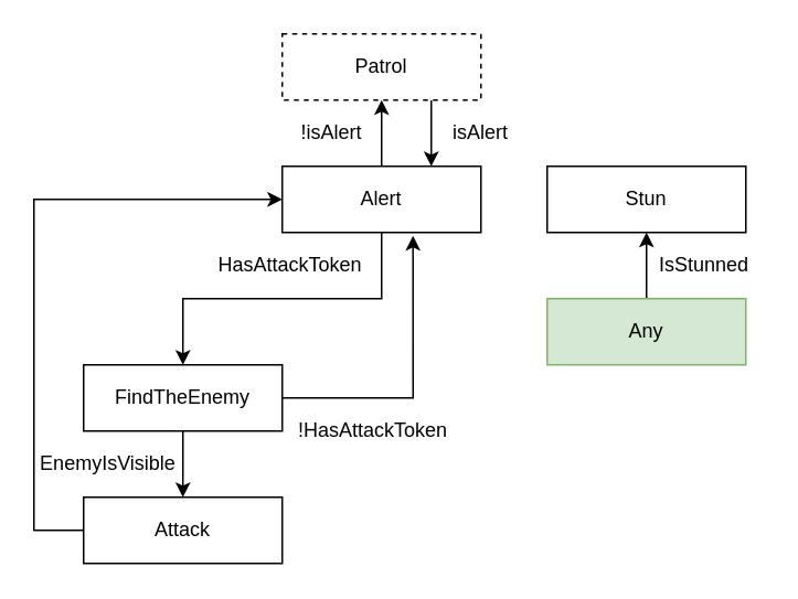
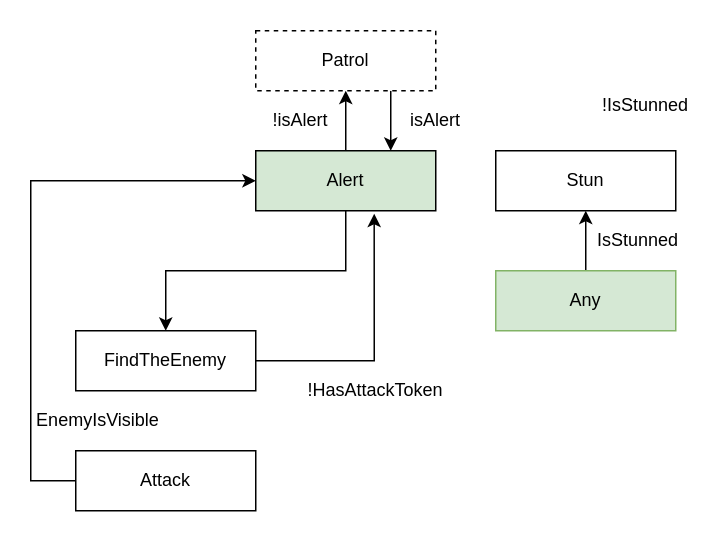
+ <mxCell id="21" value="!IsStunned" style="text;html=1;strokeColor=none;fillColor=none;align=center;verticalAlign=middle;whiteSpace=wrap;rounded=0;" parent="1" vertex="1"><mxGeometry x="400" y="60" width="60" height="20" as="geometry" /></mxCell>
- <mxCell id="6" value="Alert" style="rounded=0;whiteSpace=wrap;html=1;" parent="1" vertex="1"><mxGeometry x="170" y="100" width="120" height="40" as="geometry" /></mxCell>
+ <mxCell id="6" value="Alert" style="rounded=0;whiteSpace=wrap;html=1;fillColor=#d5e8d4;" parent="1" vertex="1"><mxGeometry x="170" y="100" width="120" height="40" as="geometry" /></mxCell>
- <mxCell id="19" value="HasAttackToken" style="text;html=1;strokeColor=none;fillColor=none;align=center;verticalAlign=middle;whiteSpace=wrap;rounded=0;" parent="1" vertex="1"><mxGeometry x="130" y="150" width="90" height="20" as="geometry" /></mxCell>
- <mxCell id="17" value="!HasAttackToken" style="text;html=1;strokeColor=none;fillColor=none;align=center;verticalAlign=middle;whiteSpace=wrap;rounded=0;" parent="1" vertex="1"><mxGeometry x="180" y="250" width="90" height="20" as="geometry" /></mxCell>
+ <mxCell id="17" value="!HasAttackToken" style="text;html=1;strokeColor=none;fillColor=none;align=center;verticalAlign=middle;whiteSpace=wrap;rounded=0;" parent="1" vertex="1"><mxGeometry x="205" y="250" width="90" height="20" as="geometry" /></mxCell>
- <mxCell id="7" style="edgeStyle=orthogonalEdgeStyle;rounded=0;orthogonalLoop=1;jettySize=auto;html=1;entryX=0.5;entryY=0;entryDx=0;entryDy=0;" parent="1" source="9" target="11" edge="1"><mxGeometry relative="1" as="geometry" /></mxCell>
